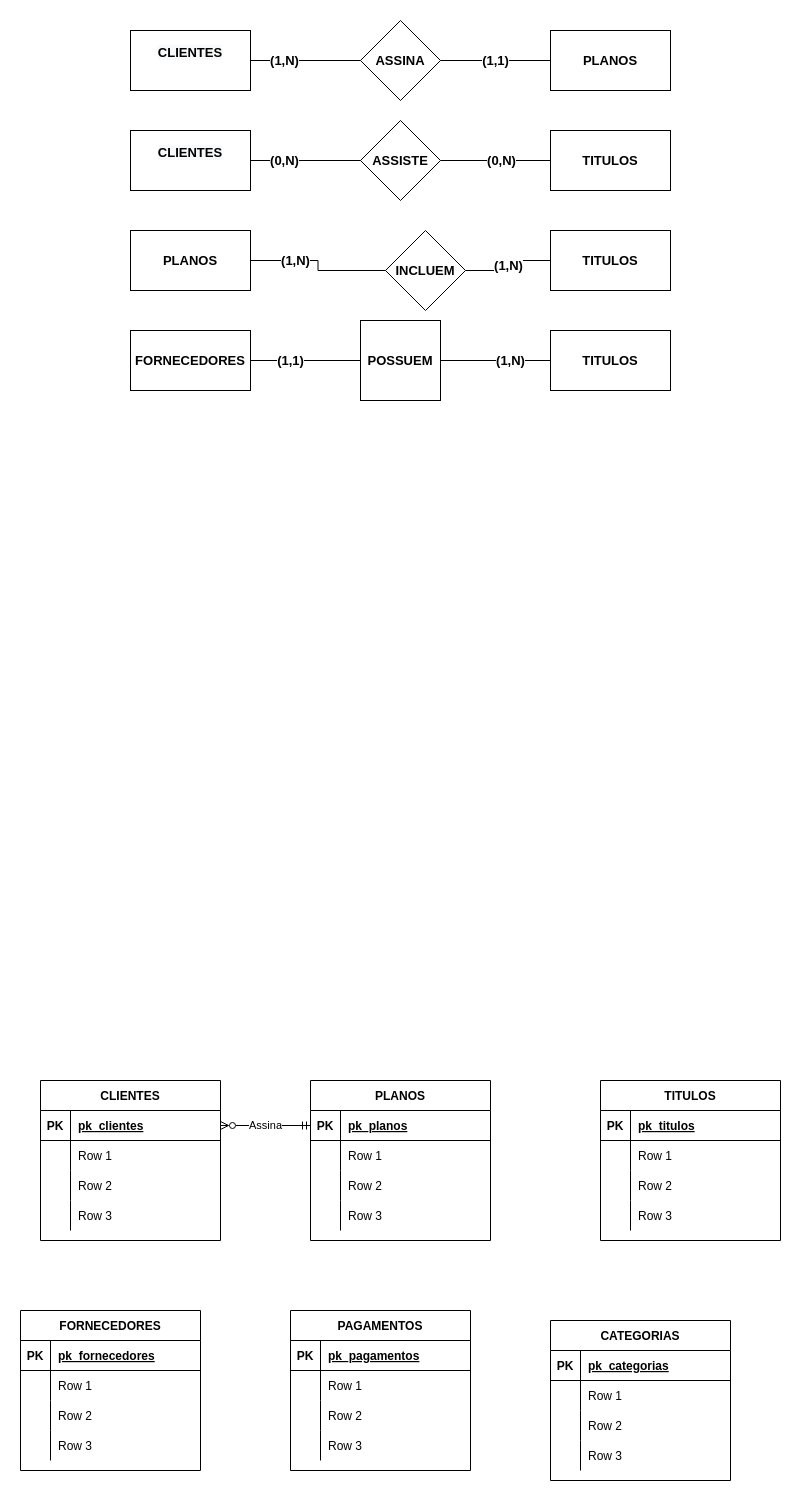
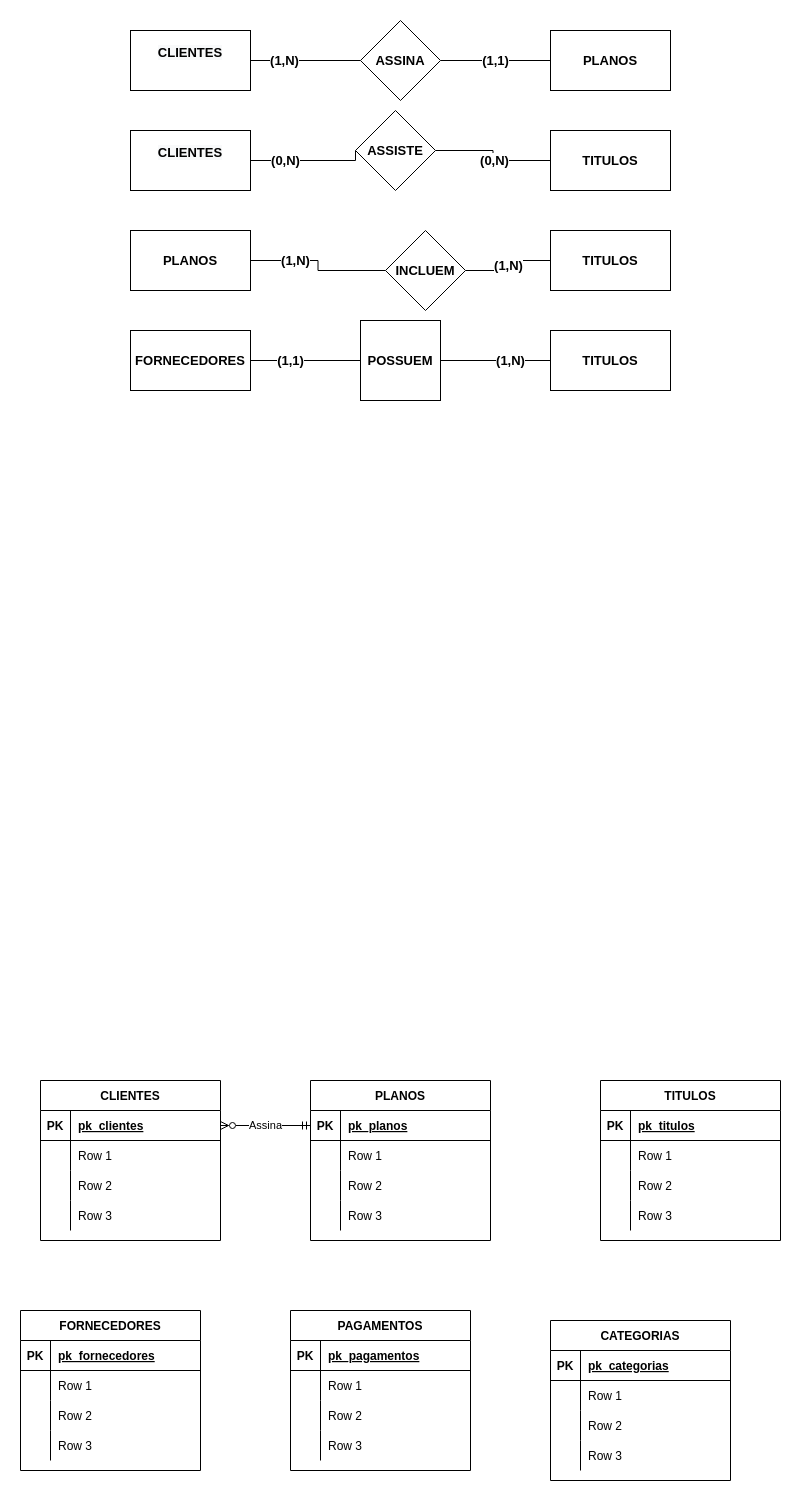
- <mxCell id="94" value="ASSISTE" style="rhombus;whiteSpace=wrap;html=1;fillColor=default;fontSize=13;fontStyle=1" parent="1" vertex="1"><mxGeometry x="360" y="120" width="80" height="80" as="geometry" /></mxCell>
+ <mxCell id="94" value="ASSISTE" style="rhombus;whiteSpace=wrap;html=1;fillColor=default;fontSize=13;fontStyle=1" parent="1" vertex="1"><mxGeometry x="355" y="110" width="80" height="80" as="geometry" /></mxCell>
